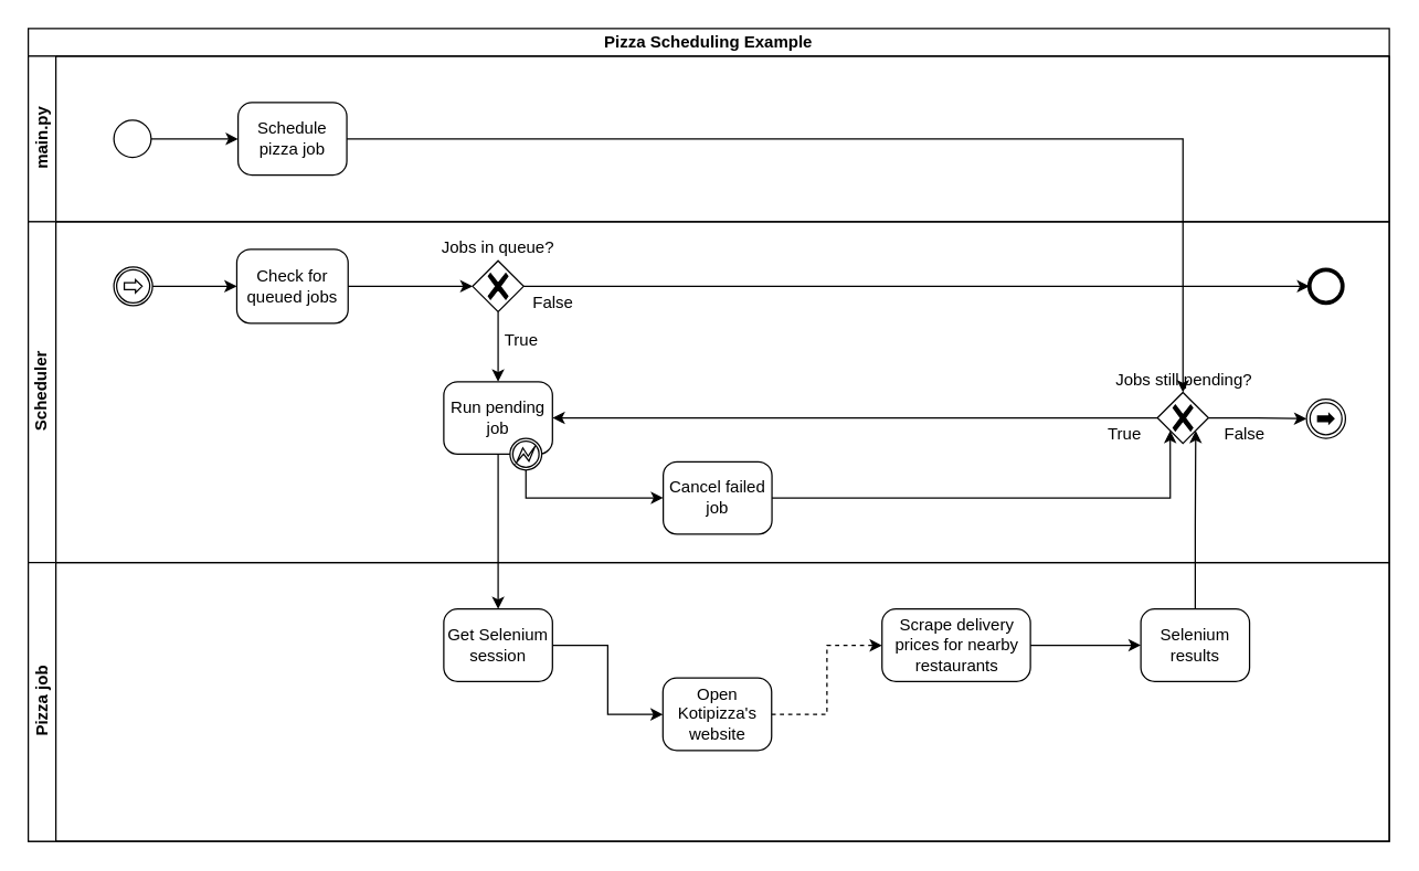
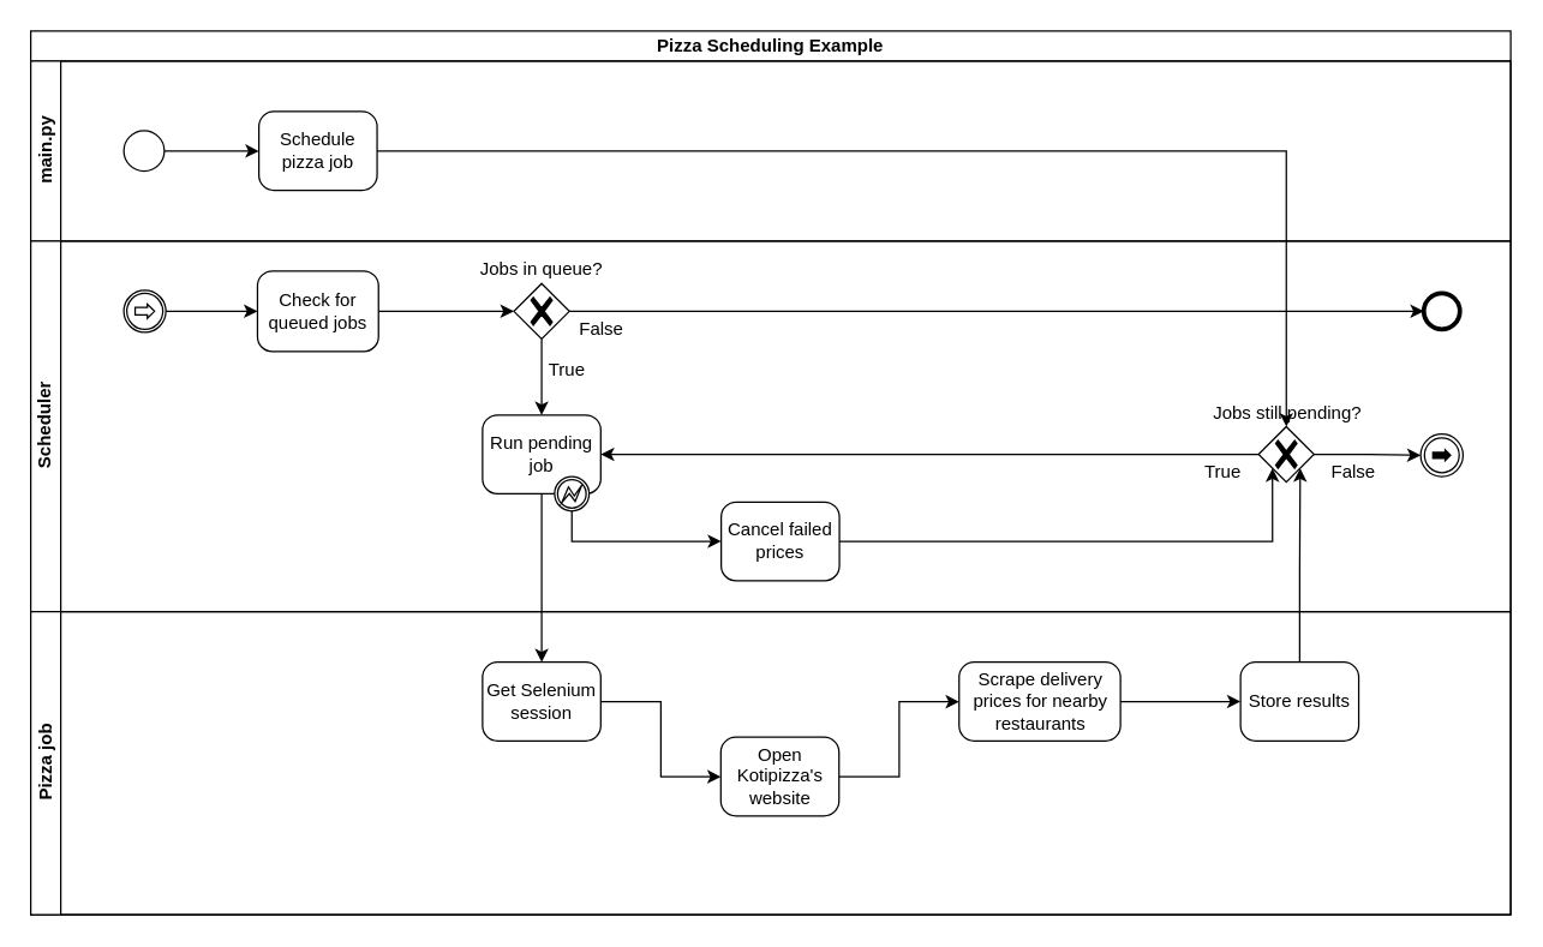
- <mxCell id="12" value="Cancel failed job" style="points=[[0.25,0,0],[0.5,0,0],[0.75,0,0],[1,0.25,0],[1,0.5,0],[1,0.75,0],[0.75,1,0],[0.5,1,0],[0.25,1,0],[0,0.75,0],[0,0.5,0],[0,0.25,0]];shape=mxgraph.bpmn.task;whiteSpace=wrap;rectStyle=rounded;size=10;html=1;container=1;expand=0;collapsible=0;taskMarker=abstract;" vertex="1" parent="7"><mxGeometry x="460" y="174" width="78.75" height="52.5" as="geometry" /></mxCell>
+ <mxCell id="12" value="Cancel failed prices" style="points=[[0.25,0,0],[0.5,0,0],[0.75,0,0],[1,0.25,0],[1,0.5,0],[1,0.75,0],[0.75,1,0],[0.5,1,0],[0.25,1,0],[0,0.75,0],[0,0.5,0],[0,0.25,0]];shape=mxgraph.bpmn.task;whiteSpace=wrap;rectStyle=rounded;size=10;html=1;container=1;expand=0;collapsible=0;taskMarker=abstract;" vertex="1" parent="7"><mxGeometry x="460" y="174" width="78.75" height="52.5" as="geometry" /></mxCell>
- <mxCell id="35" value="Selenium results" style="points=[[0.25,0,0],[0.5,0,0],[0.75,0,0],[1,0.25,0],[1,0.5,0],[1,0.75,0],[0.75,1,0],[0.5,1,0],[0.25,1,0],[0,0.75,0],[0,0.5,0],[0,0.25,0]];shape=mxgraph.bpmn.task;whiteSpace=wrap;rectStyle=rounded;size=10;html=1;container=1;expand=0;collapsible=0;taskMarker=abstract;" vertex="1" parent="29"><mxGeometry x="806" y="33.75" width="78.75" height="52.5" as="geometry" /></mxCell>
+ <mxCell id="35" value="Store results" style="points=[[0.25,0,0],[0.5,0,0],[0.75,0,0],[1,0.25,0],[1,0.5,0],[1,0.75,0],[0.75,1,0],[0.5,1,0],[0.25,1,0],[0,0.75,0],[0,0.5,0],[0,0.25,0]];shape=mxgraph.bpmn.task;whiteSpace=wrap;rectStyle=rounded;size=10;html=1;container=1;expand=0;collapsible=0;taskMarker=abstract;" vertex="1" parent="29"><mxGeometry x="806" y="33.75" width="78.75" height="52.5" as="geometry" /></mxCell>
- <mxCell id="32" value="" style="edgeStyle=orthogonalEdgeStyle;rounded=0;orthogonalLoop=1;jettySize=auto;html=1;dashed=1;" edge="1" parent="29" source="33" target="34"><mxGeometry relative="1" as="geometry" /></mxCell>
+ <mxCell id="32" value="" style="edgeStyle=orthogonalEdgeStyle;rounded=0;orthogonalLoop=1;jettySize=auto;html=1;" edge="1" parent="29" source="33" target="34"><mxGeometry relative="1" as="geometry" /></mxCell>
